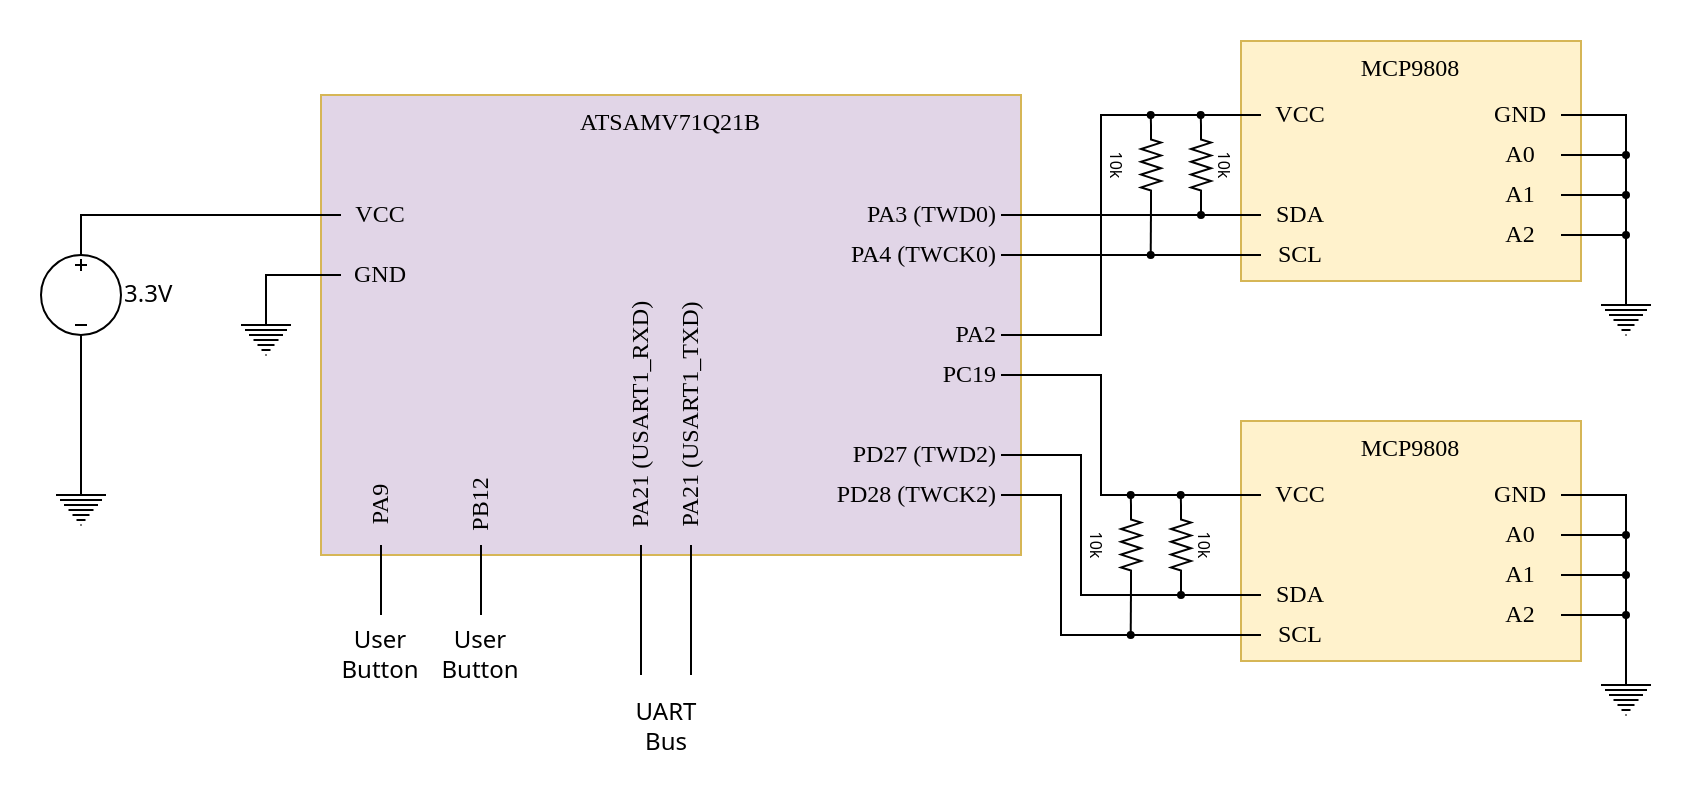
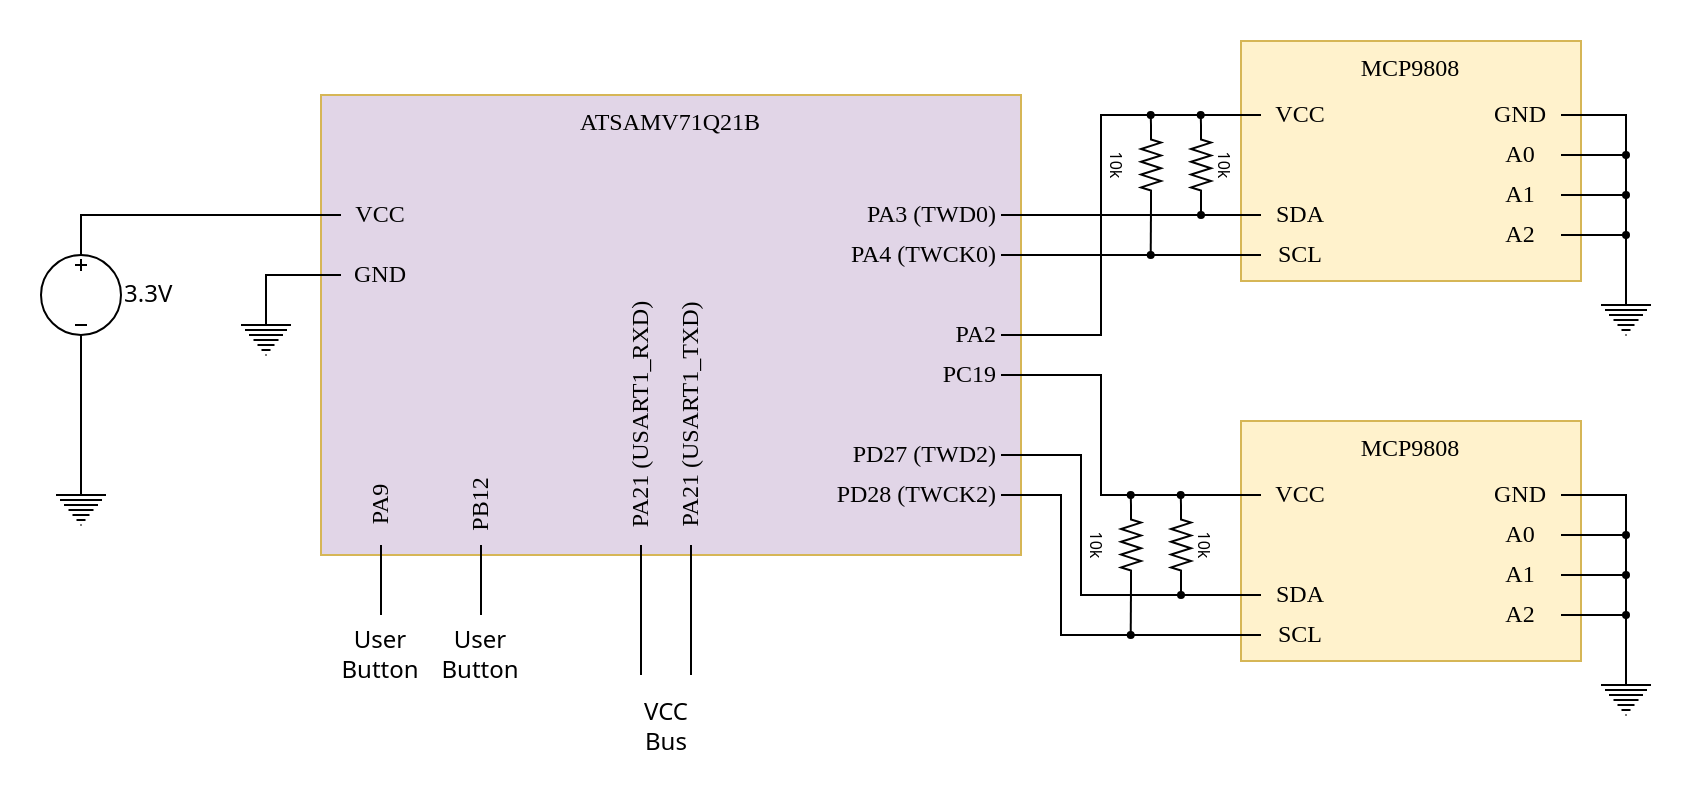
- <mxCell id="54" value="&lt;div&gt;UART&lt;/div&gt;&lt;div&gt;Bus&lt;br&gt;&lt;/div&gt;" style="text;html=1;strokeColor=none;fillColor=none;align=center;verticalAlign=middle;whiteSpace=wrap;rounded=0;fontFamily=Noto Sans;fontSource=https%3A%2F%2Ffonts.googleapis.com%2Fcss%3Ffamily%3DNoto%2BSans;fontSize=12;spacingTop=0;" parent="1" vertex="1"><mxGeometry x="313" y="343" width="40" height="40" as="geometry" /></mxCell>
+ <mxCell id="54" value="&lt;div&gt;VCC&lt;/div&gt;&lt;div&gt;Bus&lt;br&gt;&lt;/div&gt;" style="text;html=1;strokeColor=none;fillColor=none;align=center;verticalAlign=middle;whiteSpace=wrap;rounded=0;fontFamily=Noto Sans;fontSource=https%3A%2F%2Ffonts.googleapis.com%2Fcss%3Ffamily%3DNoto%2BSans;fontSize=12;spacingTop=0;" parent="1" vertex="1"><mxGeometry x="313" y="343" width="40" height="40" as="geometry" /></mxCell>
